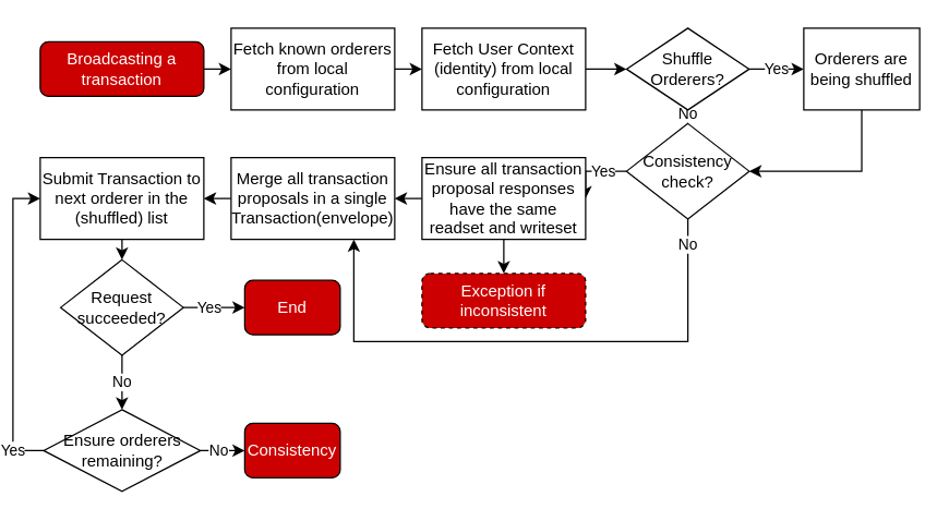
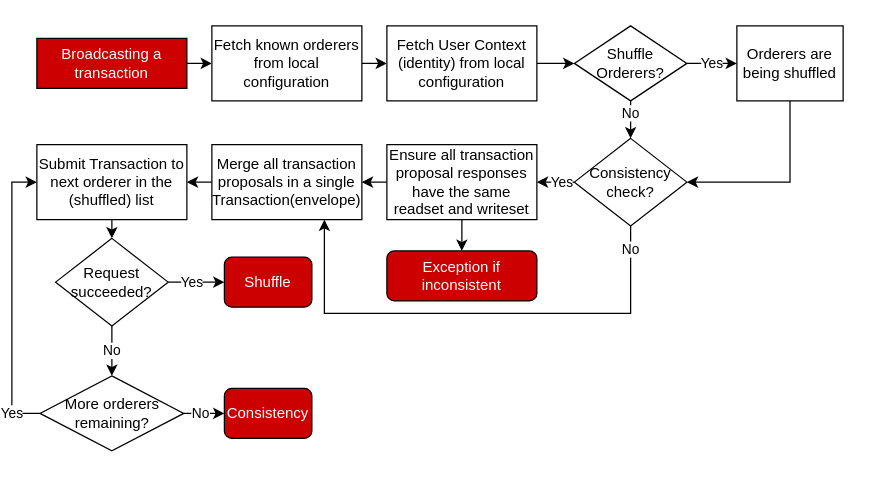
- <mxCell id="3" value="Broadcasting a transaction" style="rounded=1;whiteSpace=wrap;html=1;fillColor=#CC0000;fontColor=#FFFFFF;" vertex="1" parent="1"><mxGeometry x="20" y="30" width="120" height="40" as="geometry" /></mxCell>
+ <mxCell id="3" value="Broadcasting a transaction" style="whiteSpace=wrap;html=1;fillColor=#CC0000;fontColor=#FFFFFF;rounded=0;" vertex="1" parent="1"><mxGeometry x="20" y="30" width="120" height="40" as="geometry" /></mxCell>
- <mxCell id="15" value="Consistency&lt;br&gt;check?" style="rhombus;whiteSpace=wrap;html=1;" vertex="1" parent="1"><mxGeometry x="450" y="90" width="90" height="70" as="geometry" /></mxCell>
+ <mxCell id="15" value="Consistency&lt;br&gt;check?" style="rhombus;whiteSpace=wrap;html=1;" vertex="1" parent="1"><mxGeometry x="450" y="110" width="90" height="70" as="geometry" /></mxCell>
- <mxCell id="21" value="Exception if inconsistent" style="rounded=1;whiteSpace=wrap;html=1;fillColor=#CC0000;fontColor=#FFFFFF;dashed=1;" vertex="1" parent="1"><mxGeometry x="300" y="200" width="120" height="40" as="geometry" /></mxCell>
+ <mxCell id="21" value="Exception if inconsistent" style="rounded=1;whiteSpace=wrap;html=1;fillColor=#CC0000;fontColor=#FFFFFF;" vertex="1" parent="1"><mxGeometry x="300" y="200" width="120" height="40" as="geometry" /></mxCell>
- <mxCell id="30" value="End" style="rounded=1;whiteSpace=wrap;html=1;fillColor=#CC0000;fontColor=#FFFFFF;" vertex="1" parent="1"><mxGeometry x="170" y="205" width="70" height="40" as="geometry" /></mxCell>
+ <mxCell id="30" value="Shuffle" style="rounded=1;whiteSpace=wrap;html=1;fillColor=#CC0000;fontColor=#FFFFFF;" vertex="1" parent="1"><mxGeometry x="170" y="205" width="70" height="40" as="geometry" /></mxCell>
- <mxCell id="29" value="Ensure orderers&lt;br&gt;remaining?" style="rhombus;whiteSpace=wrap;html=1;" vertex="1" parent="1"><mxGeometry x="22.5" y="300" width="115" height="60" as="geometry" /></mxCell>
+ <mxCell id="29" value="More orderers&lt;br&gt;remaining?" style="rhombus;whiteSpace=wrap;html=1;" vertex="1" parent="1"><mxGeometry x="22.5" y="300" width="115" height="60" as="geometry" /></mxCell>
